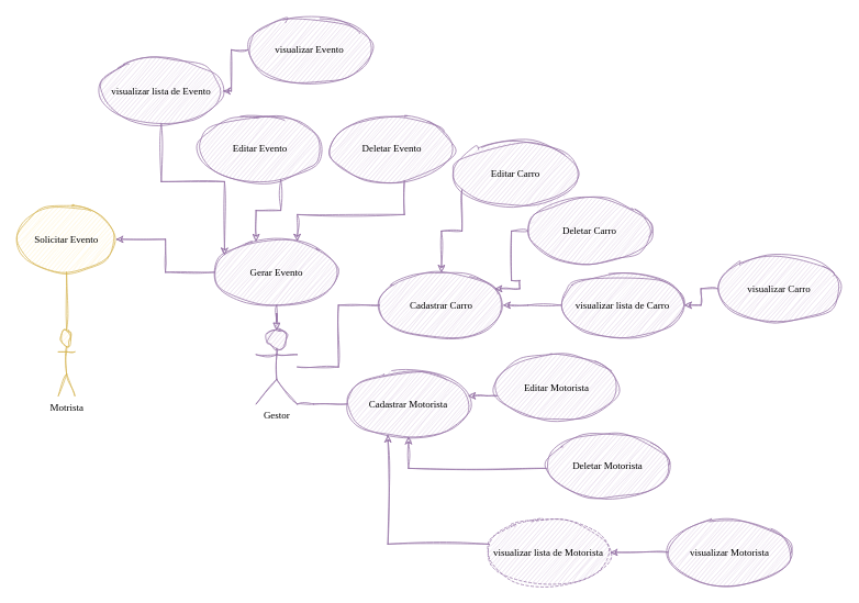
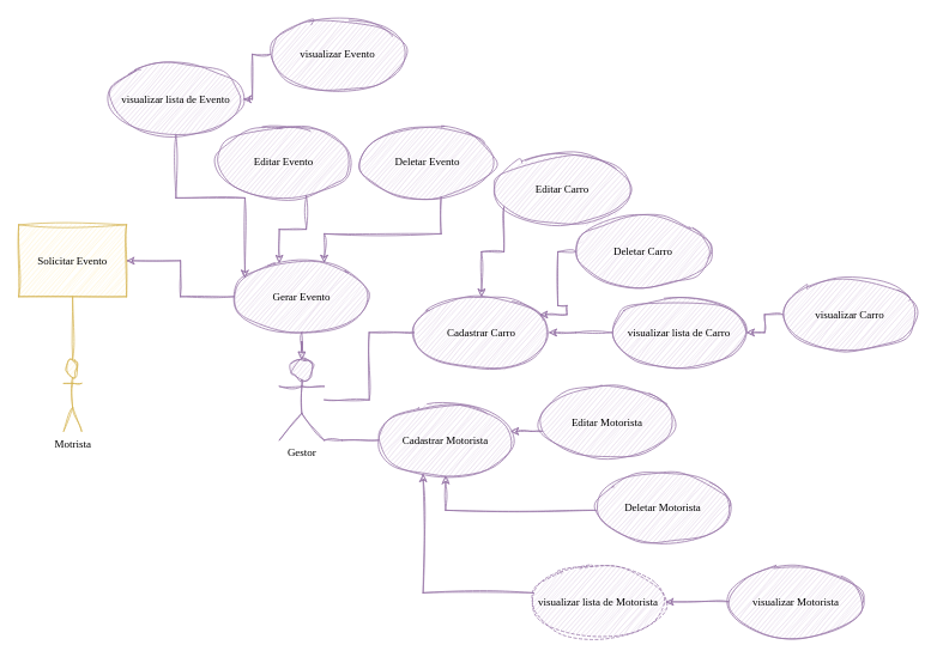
- <mxCell id="36" value="Solicitar Evento" style="ellipse;whiteSpace=wrap;html=1;sketch=1;hachureGap=4;jiggle=2;curveFitting=1;fontFamily=Architects Daughter;fontSource=https%3A%2F%2Ffonts.googleapis.com%2Fcss%3Ffamily%3DArchitects%2BDaughter;fillColor=#fff2cc;strokeColor=#d6b656;" vertex="1" parent="1"><mxGeometry x="20" y="250" width="120" height="80" as="geometry" /></mxCell>
+ <mxCell id="36" value="Solicitar Evento" style="whiteSpace=wrap;html=1;sketch=1;hachureGap=4;jiggle=2;curveFitting=1;fontFamily=Architects Daughter;fontSource=https%3A%2F%2Ffonts.googleapis.com%2Fcss%3Ffamily%3DArchitects%2BDaughter;fillColor=#fff2cc;strokeColor=#d6b656;rounded=0;" vertex="1" parent="1"><mxGeometry x="20" y="250" width="120" height="80" as="geometry" /></mxCell>
